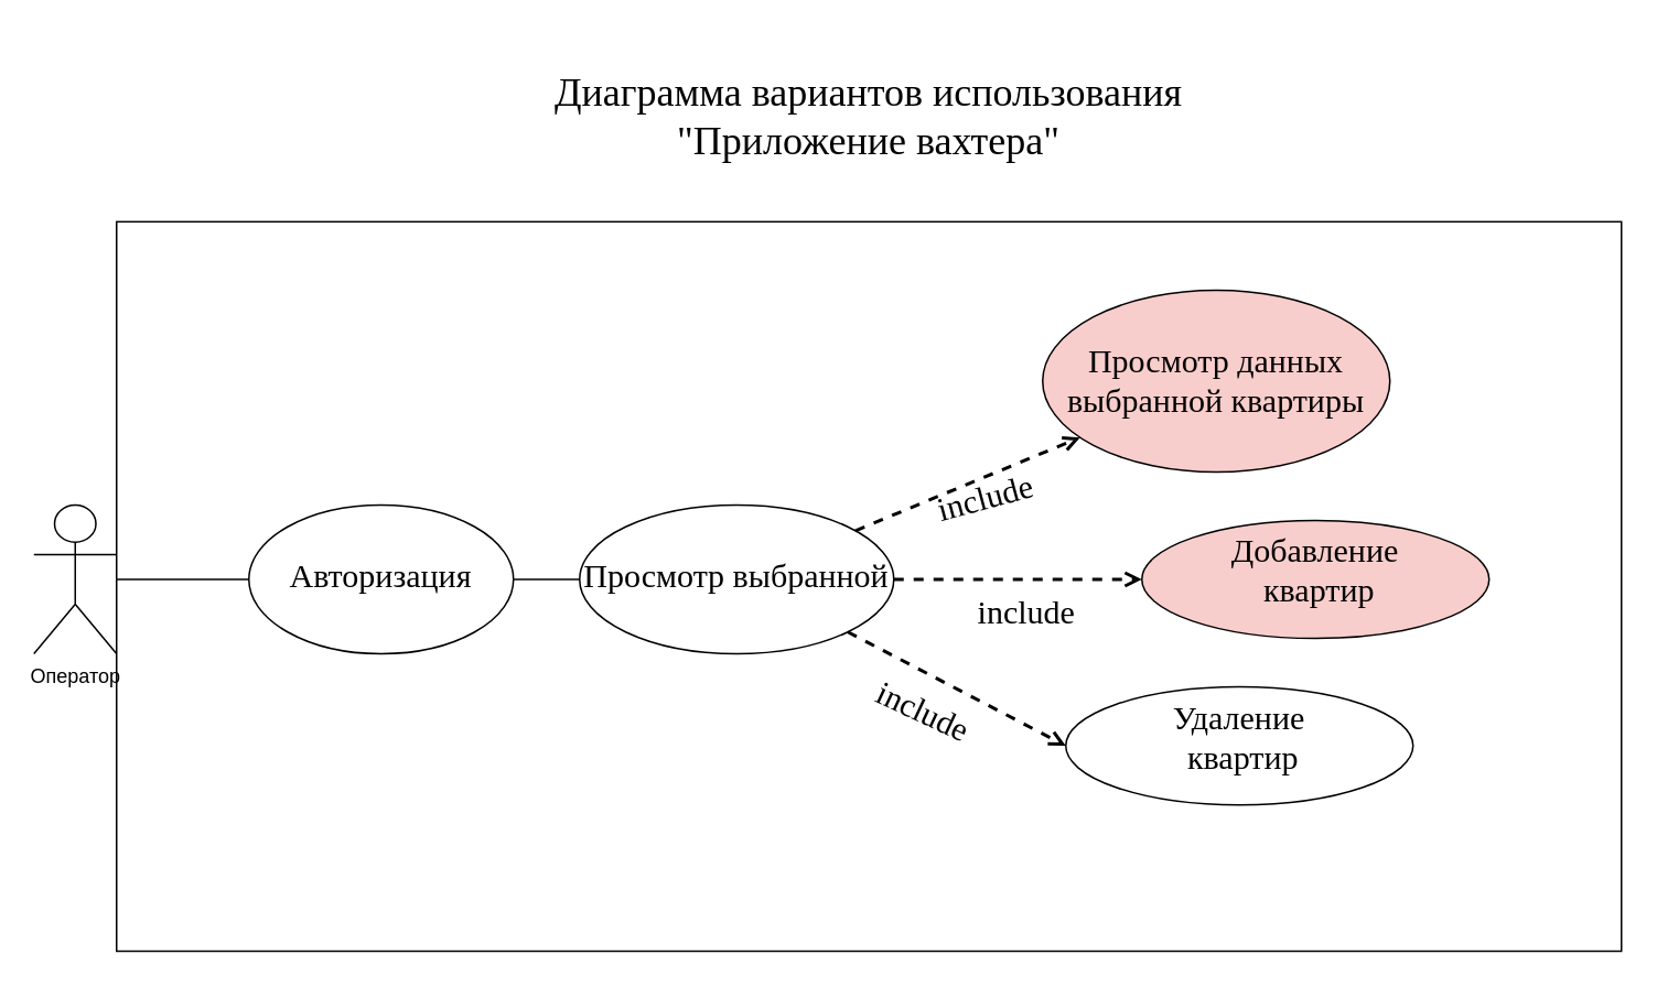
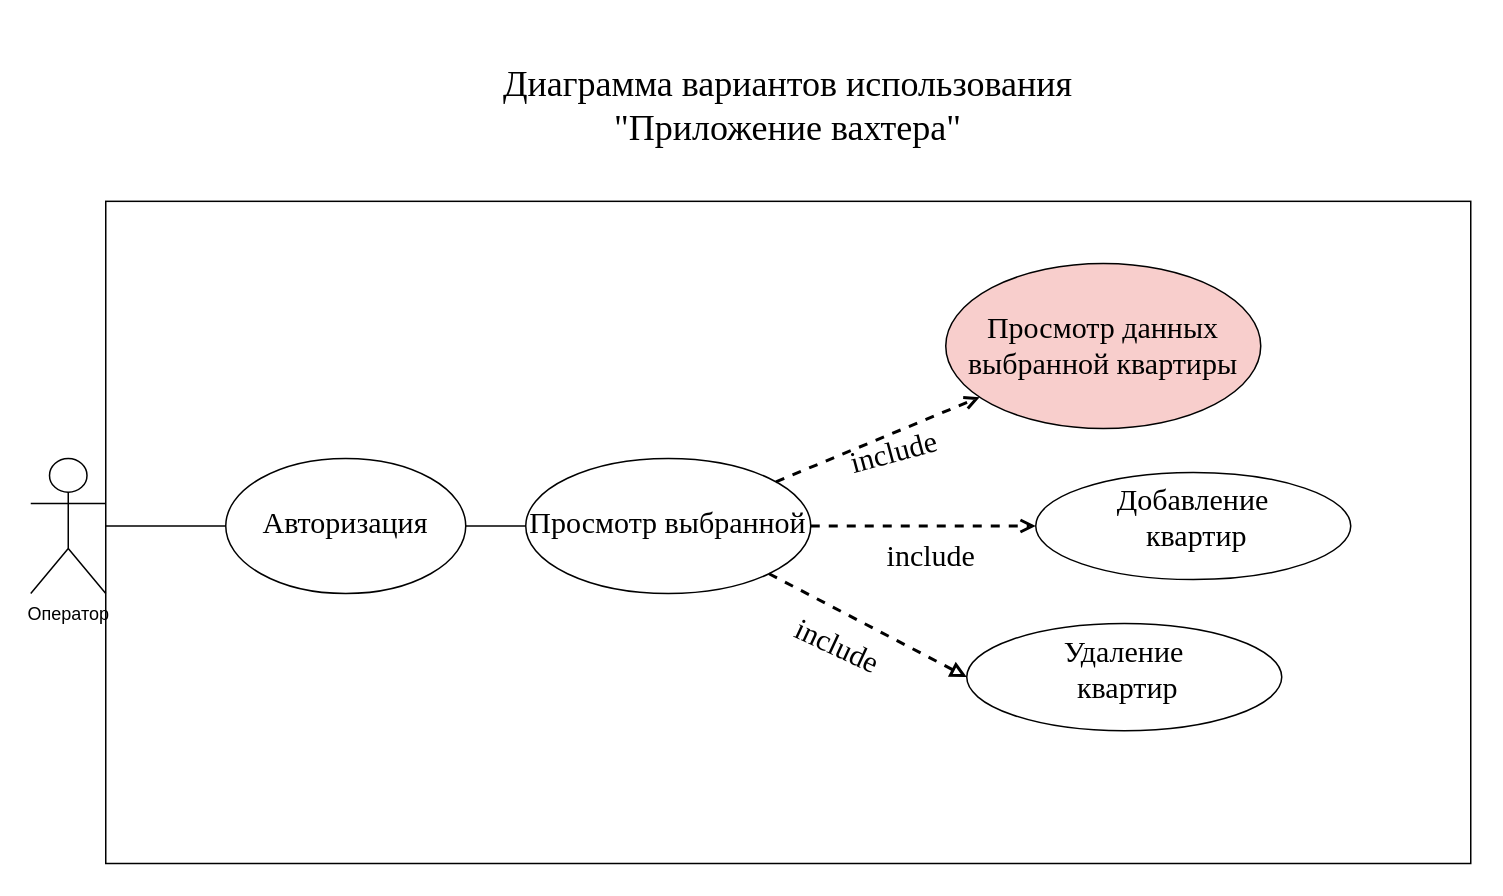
- <mxCell id="12" value="&lt;font face=&quot;Times New Roman&quot; style=&quot;font-size: 20px&quot;&gt;Добавление&lt;br&gt;&amp;nbsp;квартир&lt;br&gt;&lt;/font&gt;" style="ellipse;whiteSpace=wrap;html=1;verticalAlign=top;fillColor=#f8cecc;" vertex="1" parent="1"><mxGeometry x="690" y="314.28" width="210" height="71.45" as="geometry" /></mxCell>
+ <mxCell id="12" value="&lt;font face=&quot;Times New Roman&quot; style=&quot;font-size: 20px&quot;&gt;Добавление&lt;br&gt;&amp;nbsp;квартир&lt;br&gt;&lt;/font&gt;" style="ellipse;whiteSpace=wrap;html=1;verticalAlign=top;" vertex="1" parent="1"><mxGeometry x="690" y="314.28" width="210" height="71.45" as="geometry" /></mxCell>
- <mxCell id="18" value="" style="edgeStyle=none;rounded=0;orthogonalLoop=1;jettySize=auto;html=1;fontFamily=Times New Roman;fontSize=20;endArrow=open;endFill=0;dashed=1;strokeWidth=2;entryX=0;entryY=0.5;entryDx=0;entryDy=0;exitX=1;exitY=1;exitDx=0;exitDy=0;" edge="1" parent="1" target="17" source="7"><mxGeometry relative="1" as="geometry"><mxPoint x="494" y="521.45" as="sourcePoint" /><mxPoint x="616.691" y="445.599" as="targetPoint" /></mxGeometry></mxCell>
+ <mxCell id="18" value="" style="edgeStyle=none;rounded=0;orthogonalLoop=1;jettySize=auto;html=1;fontFamily=Times New Roman;fontSize=20;endArrow=block;endFill=0;dashed=1;strokeWidth=2;entryX=0;entryY=0.5;entryDx=0;entryDy=0;exitX=1;exitY=1;exitDx=0;exitDy=0;" edge="1" parent="1" target="17" source="7"><mxGeometry relative="1" as="geometry"><mxPoint x="494" y="521.45" as="sourcePoint" /><mxPoint x="616.691" y="445.599" as="targetPoint" /></mxGeometry></mxCell>
